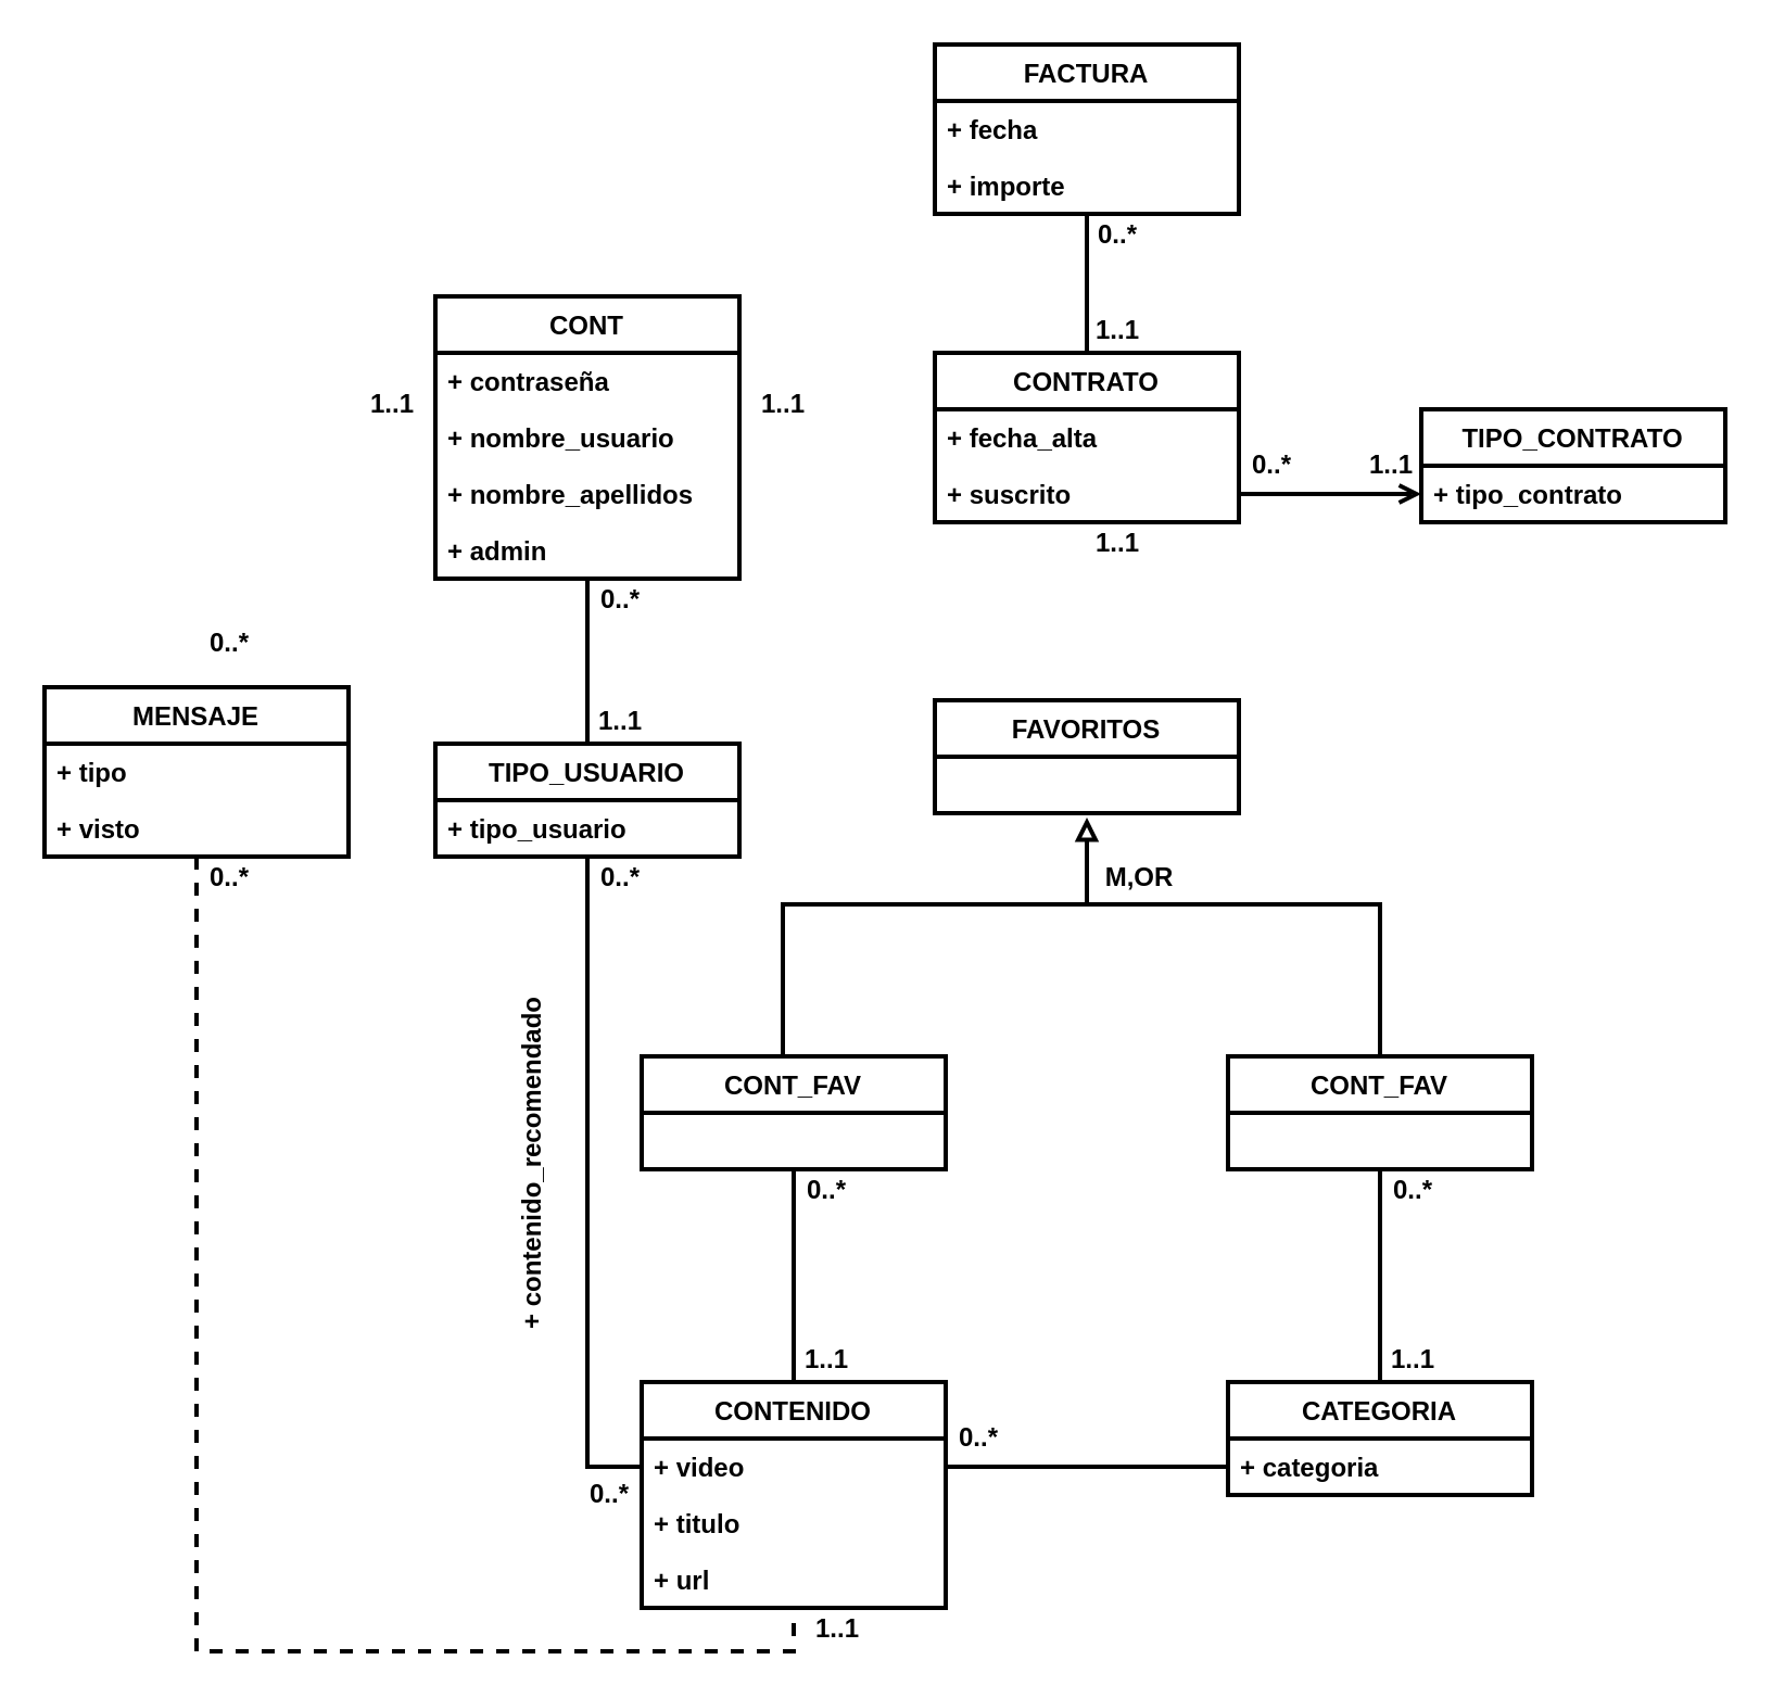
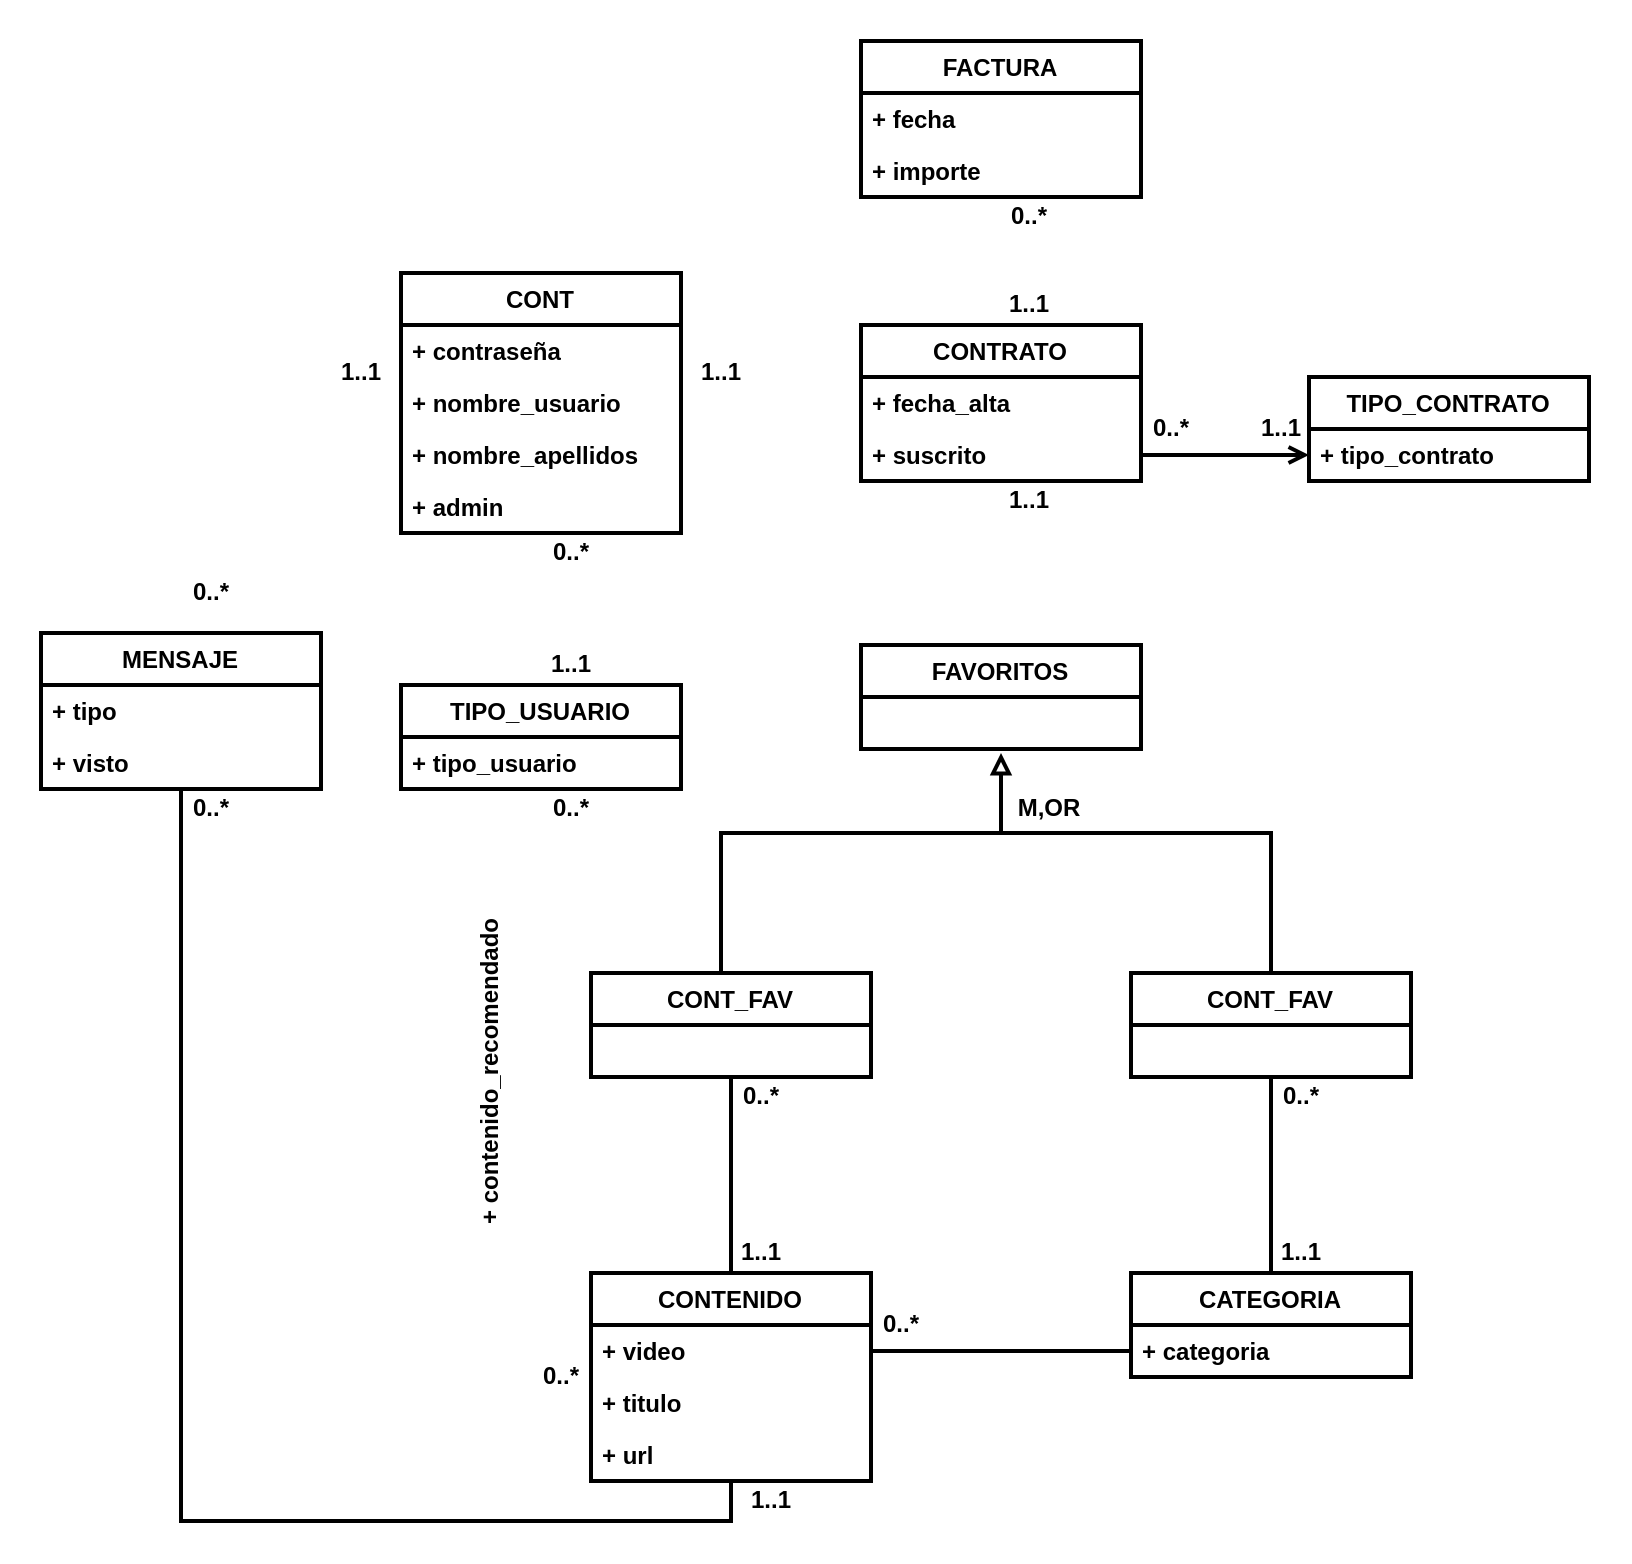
- <mxCell id="6" style="edgeStyle=orthogonalEdgeStyle;rounded=0;orthogonalLoop=1;jettySize=auto;html=1;exitX=0.5;exitY=1;exitDx=0;exitDy=0;entryX=0.5;entryY=0;entryDx=0;entryDy=0;strokeWidth=2;endArrow=none;endFill=0;fontStyle=1" parent="1" source="7" target="3" edge="1"><mxGeometry relative="1" as="geometry" /></mxCell>
- <mxCell id="12" style="edgeStyle=orthogonalEdgeStyle;rounded=0;orthogonalLoop=1;jettySize=auto;html=1;exitX=0.5;exitY=1;exitDx=0;exitDy=0;entryX=0.5;entryY=0;entryDx=0;entryDy=0;endArrow=none;endFill=0;strokeWidth=2;fontStyle=1" parent="1" source="13" target="18" edge="1"><mxGeometry relative="1" as="geometry" /></mxCell>
- <mxCell id="33" style="edgeStyle=orthogonalEdgeStyle;rounded=0;orthogonalLoop=1;jettySize=auto;html=1;exitX=0;exitY=0.5;exitDx=0;exitDy=0;entryX=0.5;entryY=1;entryDx=0;entryDy=0;endArrow=none;endFill=0;strokeWidth=2;fontStyle=1" parent="1" source="27" target="18" edge="1"><mxGeometry relative="1" as="geometry" /></mxCell>
- <mxCell id="20" style="edgeStyle=orthogonalEdgeStyle;rounded=0;orthogonalLoop=1;jettySize=auto;html=1;exitX=0.5;exitY=1;exitDx=0;exitDy=0;entryX=0.5;entryY=1;entryDx=0;entryDy=0;endArrow=none;endFill=0;strokeWidth=2;fontStyle=1;dashed=1;" parent="1" source="21" target="26" edge="1"><mxGeometry relative="1" as="geometry" /></mxCell>
+ <mxCell id="20" style="edgeStyle=orthogonalEdgeStyle;rounded=0;orthogonalLoop=1;jettySize=auto;html=1;exitX=0.5;exitY=1;exitDx=0;exitDy=0;entryX=0.5;entryY=1;entryDx=0;entryDy=0;endArrow=none;endFill=0;strokeWidth=2;fontStyle=1" parent="1" source="21" target="26" edge="1"><mxGeometry relative="1" as="geometry" /></mxCell>
